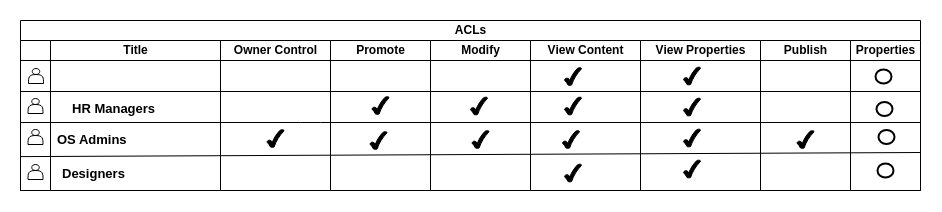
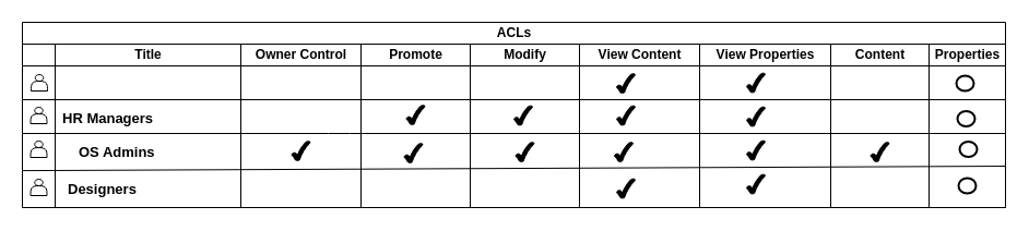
- <mxCell id="27" value="Publish" style="swimlane;html=1;startSize=20;" vertex="1" parent="2"><mxGeometry x="740" y="20" width="90" height="150" as="geometry"><mxRectangle x="470" y="20" width="70" height="150" as="alternateBounds" /></mxGeometry></mxCell>
+ <mxCell id="27" value="Content" style="swimlane;html=1;startSize=20;" vertex="1" parent="2"><mxGeometry x="740" y="20" width="90" height="150" as="geometry"><mxRectangle x="470" y="20" width="70" height="150" as="alternateBounds" /></mxGeometry></mxCell>
- <mxCell id="9" value="&lt;font color=&quot;#000000&quot; style=&quot;font-size: 13px;&quot;&gt;HR Managers&lt;/font&gt;" style="text;html=1;resizable=0;points=[];autosize=1;align=left;verticalAlign=top;spacingTop=-4;fontColor=#FF0000;fontSize=13;fontStyle=1" vertex="1" parent="8"><mxGeometry x="20" y="57.5" width="90" height="20" as="geometry" /></mxCell>
+ <mxCell id="9" value="&lt;font color=&quot;#000000&quot; style=&quot;font-size: 13px;&quot;&gt;HR Managers&lt;/font&gt;" style="text;html=1;resizable=0;points=[];autosize=1;align=left;verticalAlign=top;spacingTop=-4;fontColor=#FF0000;fontSize=13;fontStyle=1" vertex="1" parent="8"><mxGeometry x="5" y="57.5" width="90" height="20" as="geometry" /></mxCell>
- <mxCell id="10" value="&lt;font color=&quot;#000000&quot; style=&quot;font-size: 13px&quot;&gt;OS Admins&lt;br&gt;&lt;/font&gt;" style="text;html=1;resizable=0;points=[];autosize=1;align=left;verticalAlign=top;spacingTop=-4;fontColor=#FF0000;fontSize=13;fontStyle=1" vertex="1" parent="8"><mxGeometry x="5" y="89" width="80" height="20" as="geometry" /></mxCell>
+ <mxCell id="10" value="&lt;font color=&quot;#000000&quot; style=&quot;font-size: 13px&quot;&gt;OS Admins&lt;br&gt;&lt;/font&gt;" style="text;html=1;resizable=0;points=[];autosize=1;align=left;verticalAlign=top;spacingTop=-4;fontColor=#FF0000;fontSize=13;fontStyle=1" vertex="1" parent="8"><mxGeometry x="20" y="89" width="80" height="20" as="geometry" /></mxCell>
